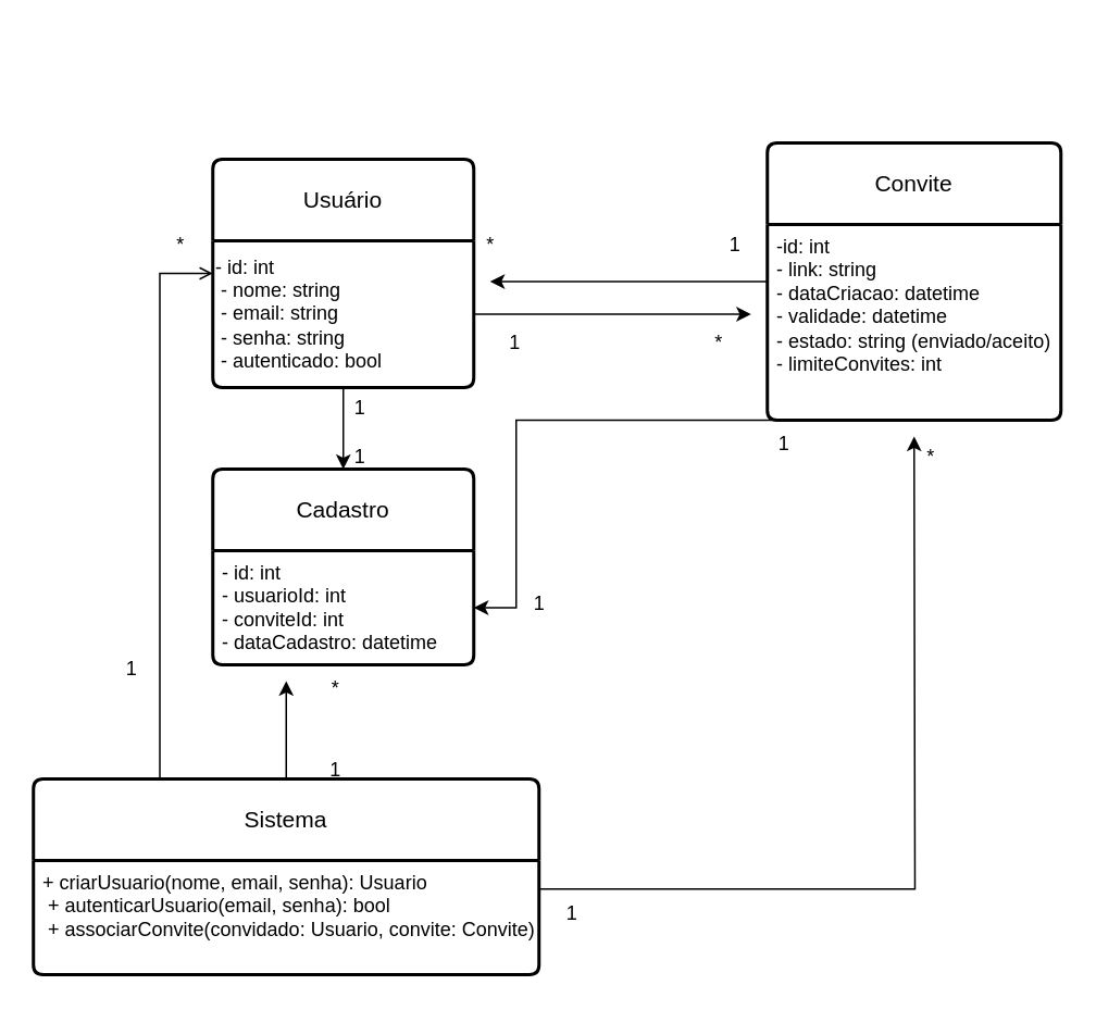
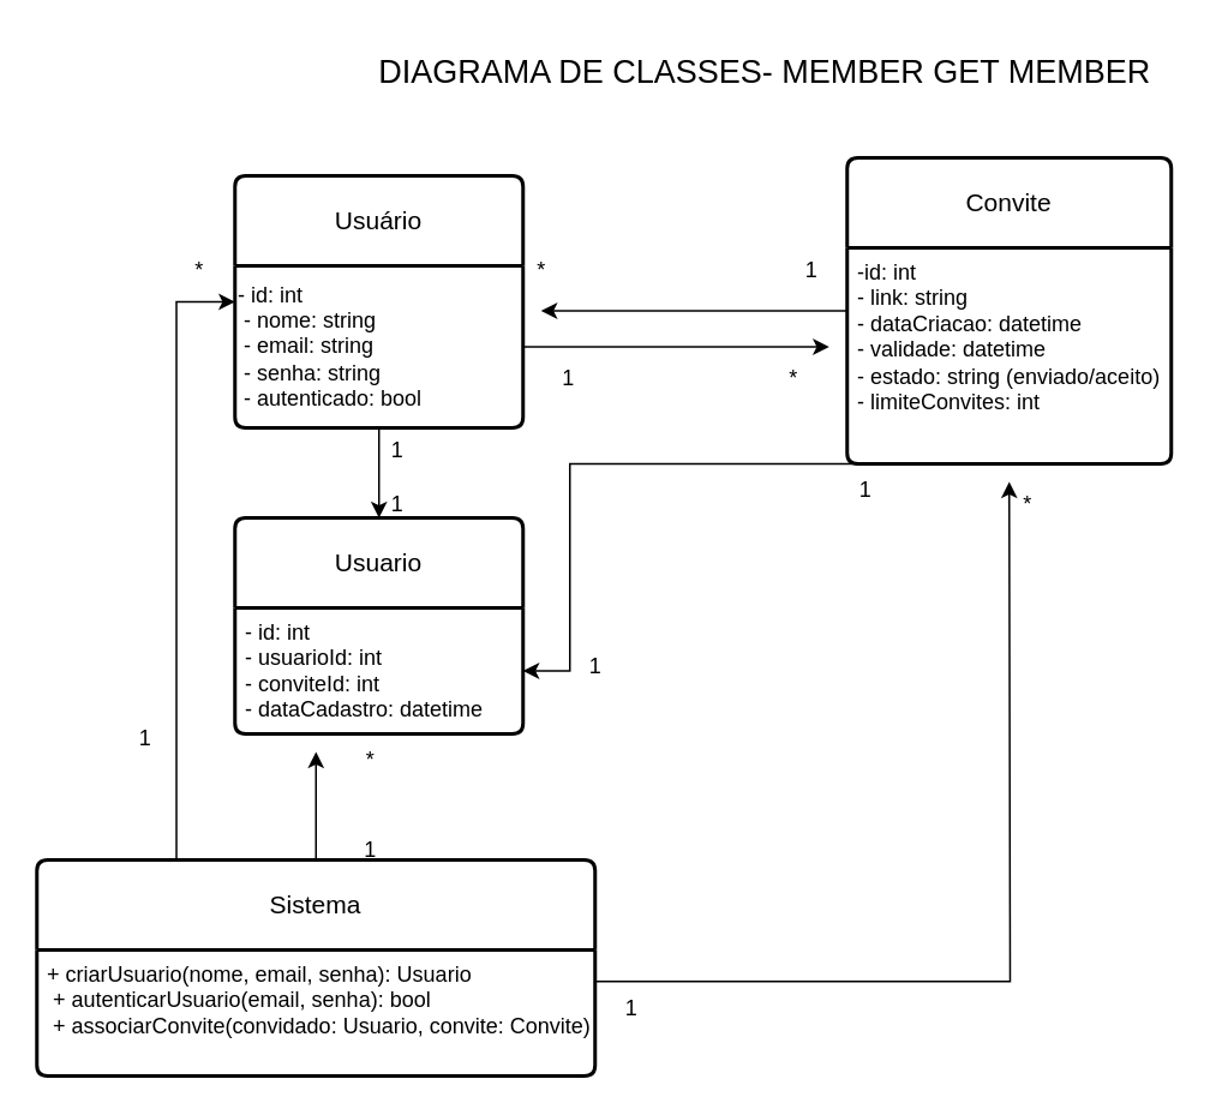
+ <mxCell id="31" value="&lt;font style=&quot;font-size: 18px;&quot;&gt;DIAGRAMA DE CLASSES- MEMBER GET MEMBER&lt;/font&gt;" style="text;html=1;align=center;verticalAlign=middle;resizable=0;points=[];autosize=1;strokeColor=none;fillColor=none;" vertex="1" parent="1"><mxGeometry x="199" y="20" width="450" height="40" as="geometry" /></mxCell>
- <mxCell id="9" style="edgeStyle=orthogonalEdgeStyle;rounded=0;orthogonalLoop=1;jettySize=auto;html=1;exitX=0.25;exitY=0;exitDx=0;exitDy=0;entryX=0;entryY=0.5;entryDx=0;entryDy=0;endArrow=open;" edge="1" parent="1" source="11" target="2"><mxGeometry relative="1" as="geometry" /></mxCell>
+ <mxCell id="9" style="edgeStyle=orthogonalEdgeStyle;rounded=0;orthogonalLoop=1;jettySize=auto;html=1;exitX=0.25;exitY=0;exitDx=0;exitDy=0;entryX=0;entryY=0.5;entryDx=0;entryDy=0;" edge="1" parent="1" source="11" target="2"><mxGeometry relative="1" as="geometry" /></mxCell>
- <mxCell id="7" value="Cadastro" style="swimlane;childLayout=stackLayout;horizontal=1;startSize=50;horizontalStack=0;rounded=1;fontSize=14;fontStyle=0;strokeWidth=2;resizeParent=0;resizeLast=1;shadow=0;dashed=0;align=center;arcSize=4;whiteSpace=wrap;html=1;" vertex="1" parent="1"><mxGeometry x="130" y="287" width="160" height="120" as="geometry" /></mxCell>
+ <mxCell id="7" value="Usuario" style="swimlane;childLayout=stackLayout;horizontal=1;startSize=50;horizontalStack=0;rounded=1;fontSize=14;fontStyle=0;strokeWidth=2;resizeParent=0;resizeLast=1;shadow=0;dashed=0;align=center;arcSize=4;whiteSpace=wrap;html=1;" vertex="1" parent="1"><mxGeometry x="130" y="287" width="160" height="120" as="geometry" /></mxCell>
